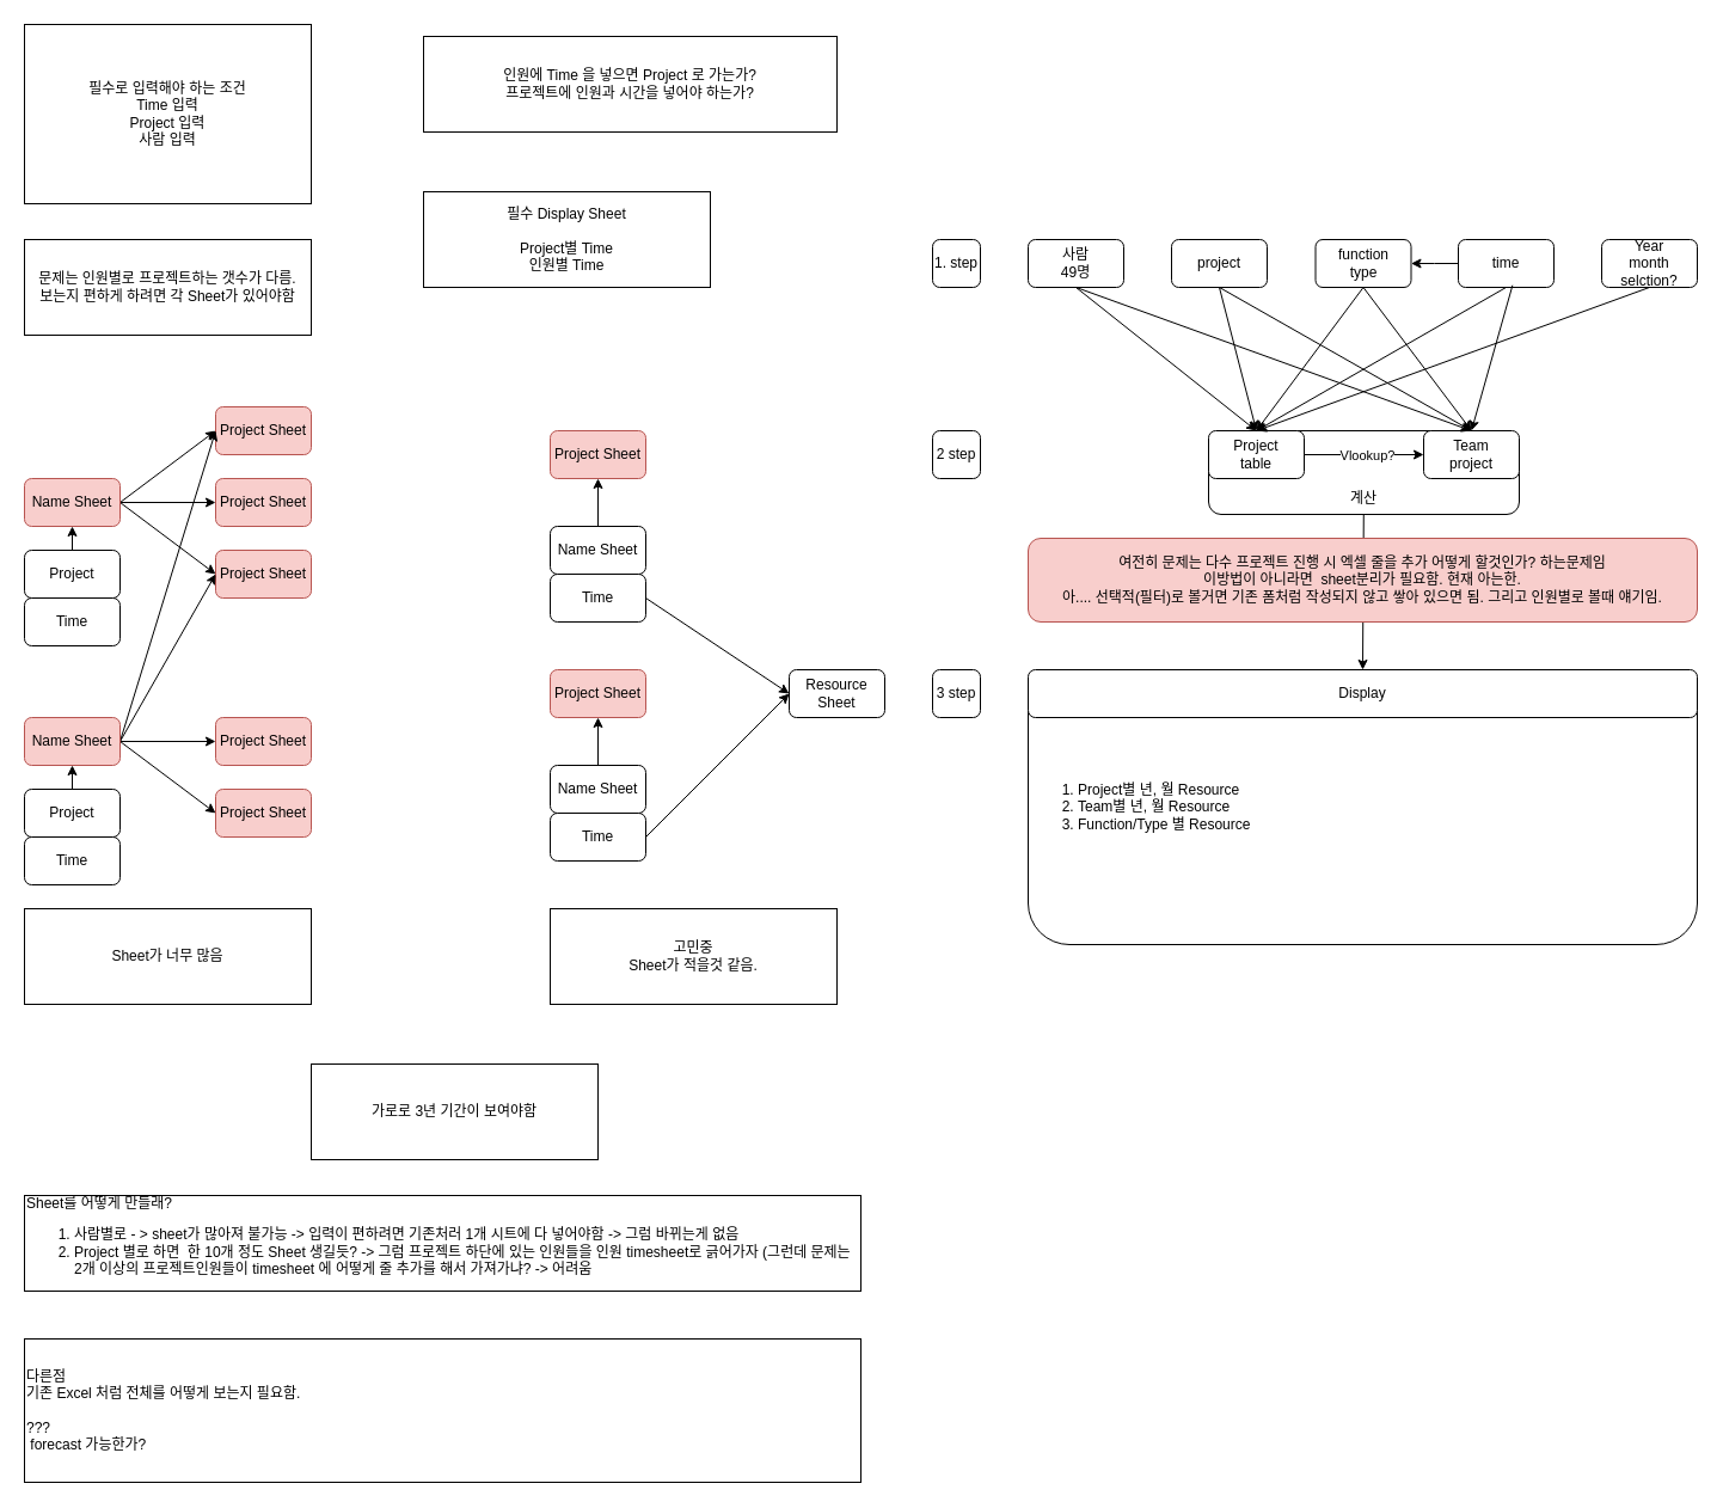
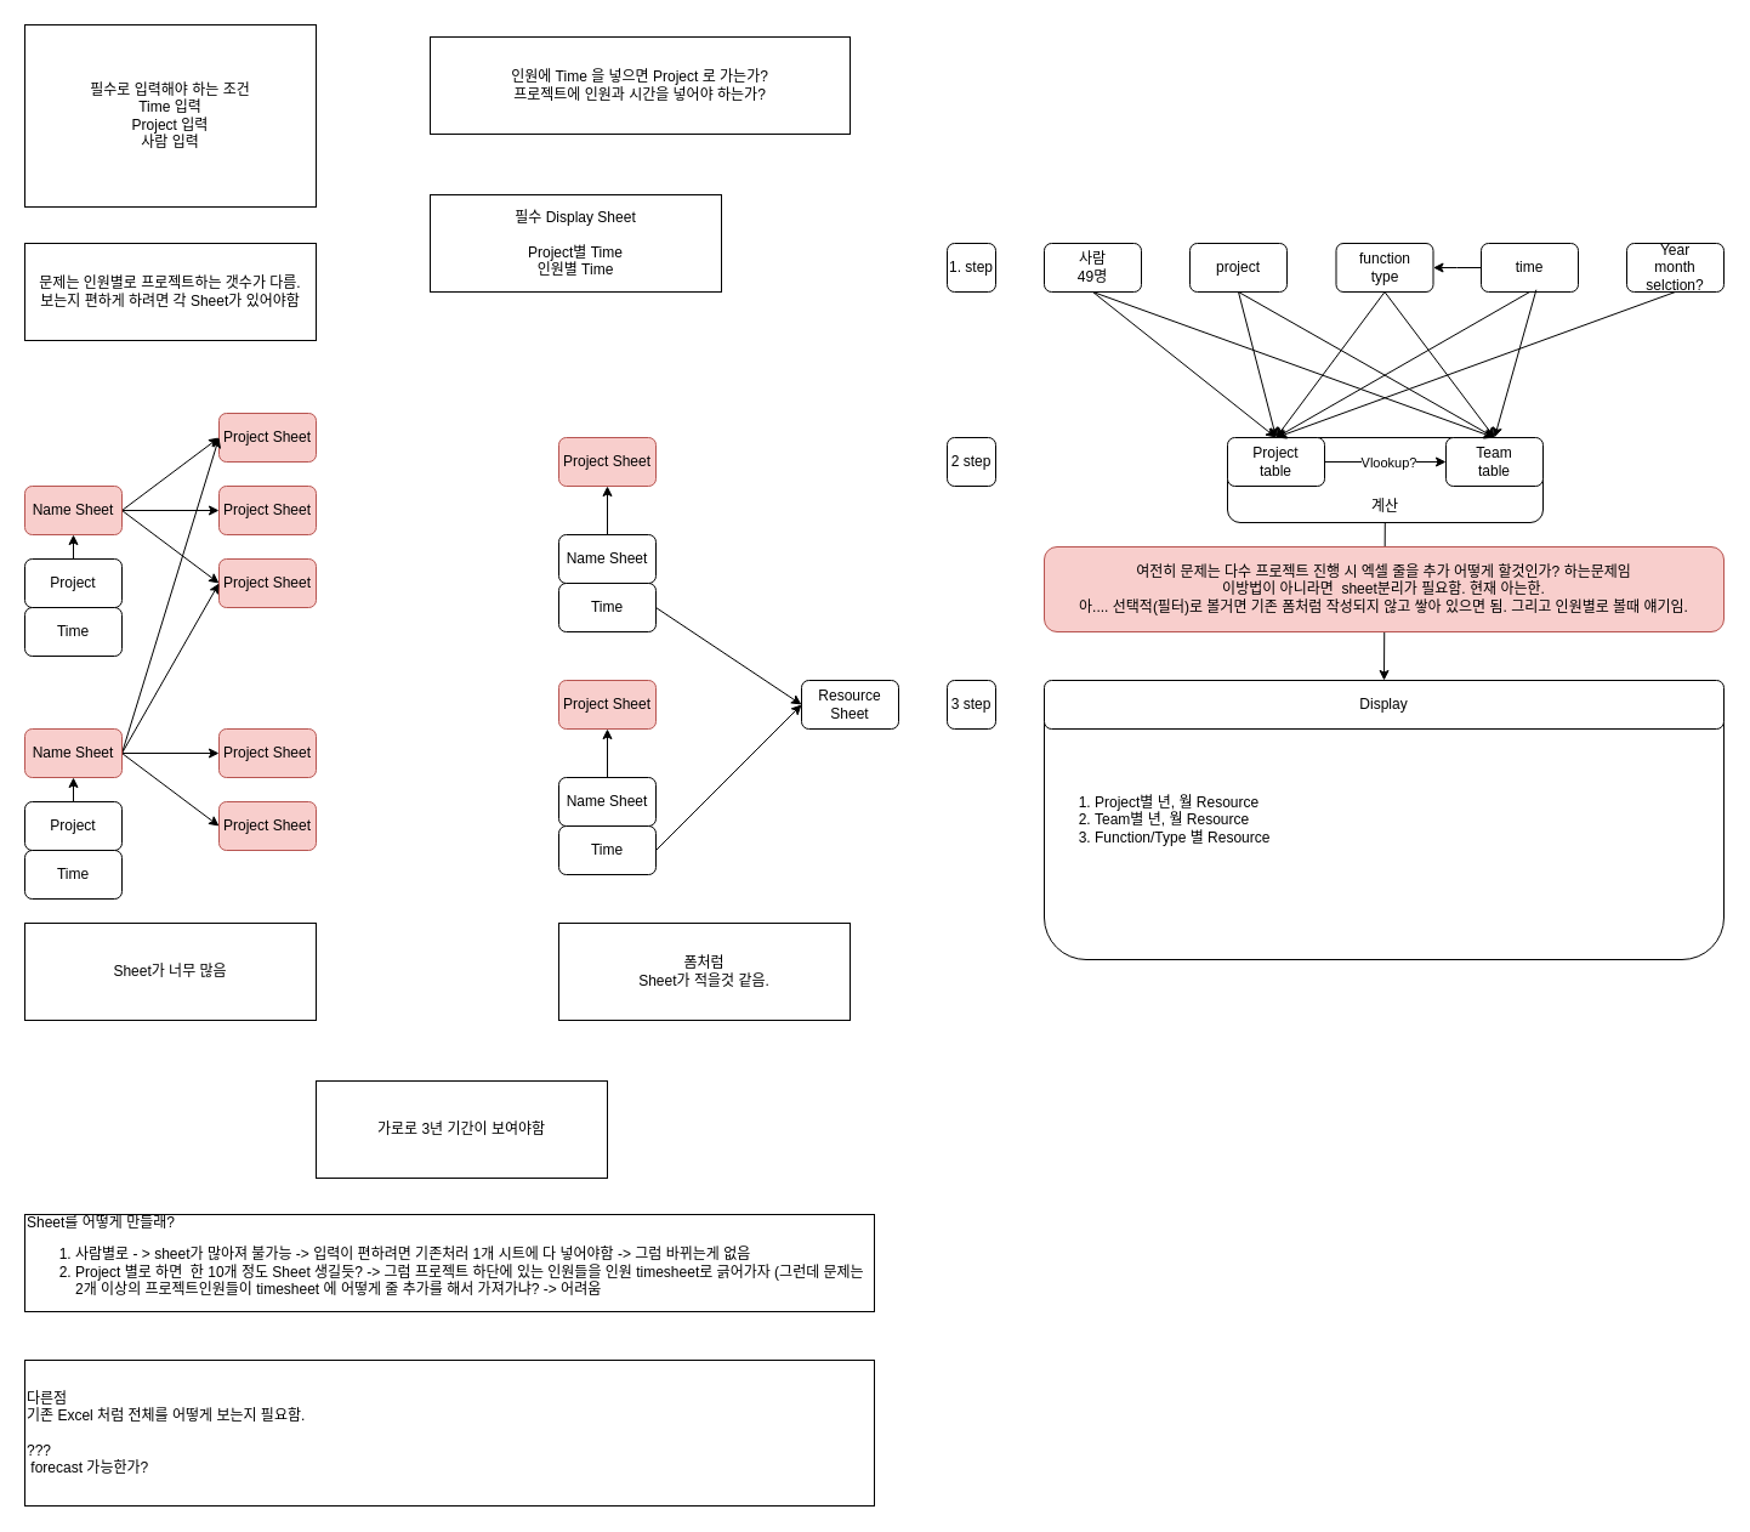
- <mxCell id="57" value="Team&lt;br&gt;project" style="rounded=1;whiteSpace=wrap;html=1;" vertex="1" parent="1"><mxGeometry x="1191" y="360" width="80" height="40" as="geometry" /></mxCell>
+ <mxCell id="57" value="Team&lt;br&gt;table" style="rounded=1;whiteSpace=wrap;html=1;" vertex="1" parent="1"><mxGeometry x="1191" y="360" width="80" height="40" as="geometry" /></mxCell>
- <mxCell id="37" value="고민중&lt;br&gt;Sheet가 적을것 같음.&lt;br&gt;" style="rounded=0;whiteSpace=wrap;html=1;" parent="1" vertex="1"><mxGeometry x="460" y="760" width="240" height="80" as="geometry" /></mxCell>
+ <mxCell id="37" value="폼처럼&lt;br&gt;Sheet가 적을것 같음.&lt;br&gt;" style="rounded=0;whiteSpace=wrap;html=1;" parent="1" vertex="1"><mxGeometry x="460" y="760" width="240" height="80" as="geometry" /></mxCell>
